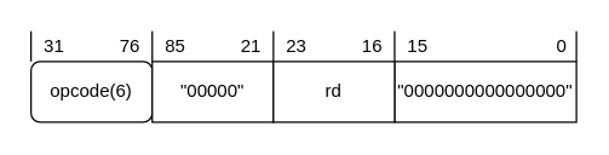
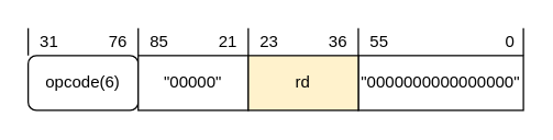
- <mxCell id="16" value="16" style="text;html=1;align=center;verticalAlign=middle;resizable=0;points=[];autosize=1;" parent="1" vertex="1"><mxGeometry x="230" y="20" width="30" height="20" as="geometry" /></mxCell>
+ <mxCell id="16" value="36" style="text;html=1;align=center;verticalAlign=middle;resizable=0;points=[];autosize=1;" parent="1" vertex="1"><mxGeometry x="230" y="20" width="30" height="20" as="geometry" /></mxCell>
- <mxCell id="17" value="15" style="text;html=1;align=center;verticalAlign=middle;resizable=0;points=[];autosize=1;" parent="1" vertex="1"><mxGeometry x="260" y="20" width="30" height="20" as="geometry" /></mxCell>
+ <mxCell id="17" value="55" style="text;html=1;align=center;verticalAlign=middle;resizable=0;points=[];autosize=1;" parent="1" vertex="1"><mxGeometry x="260" y="20" width="30" height="20" as="geometry" /></mxCell>
- <mxCell id="9" value="rd" style="rounded=0;whiteSpace=wrap;html=1;" parent="1" vertex="1"><mxGeometry x="180" y="40" width="80" height="40" as="geometry" /></mxCell>
+ <mxCell id="9" value="rd" style="rounded=0;whiteSpace=wrap;html=1;fillColor=#fff2cc;" parent="1" vertex="1"><mxGeometry x="180" y="40" width="80" height="40" as="geometry" /></mxCell>
